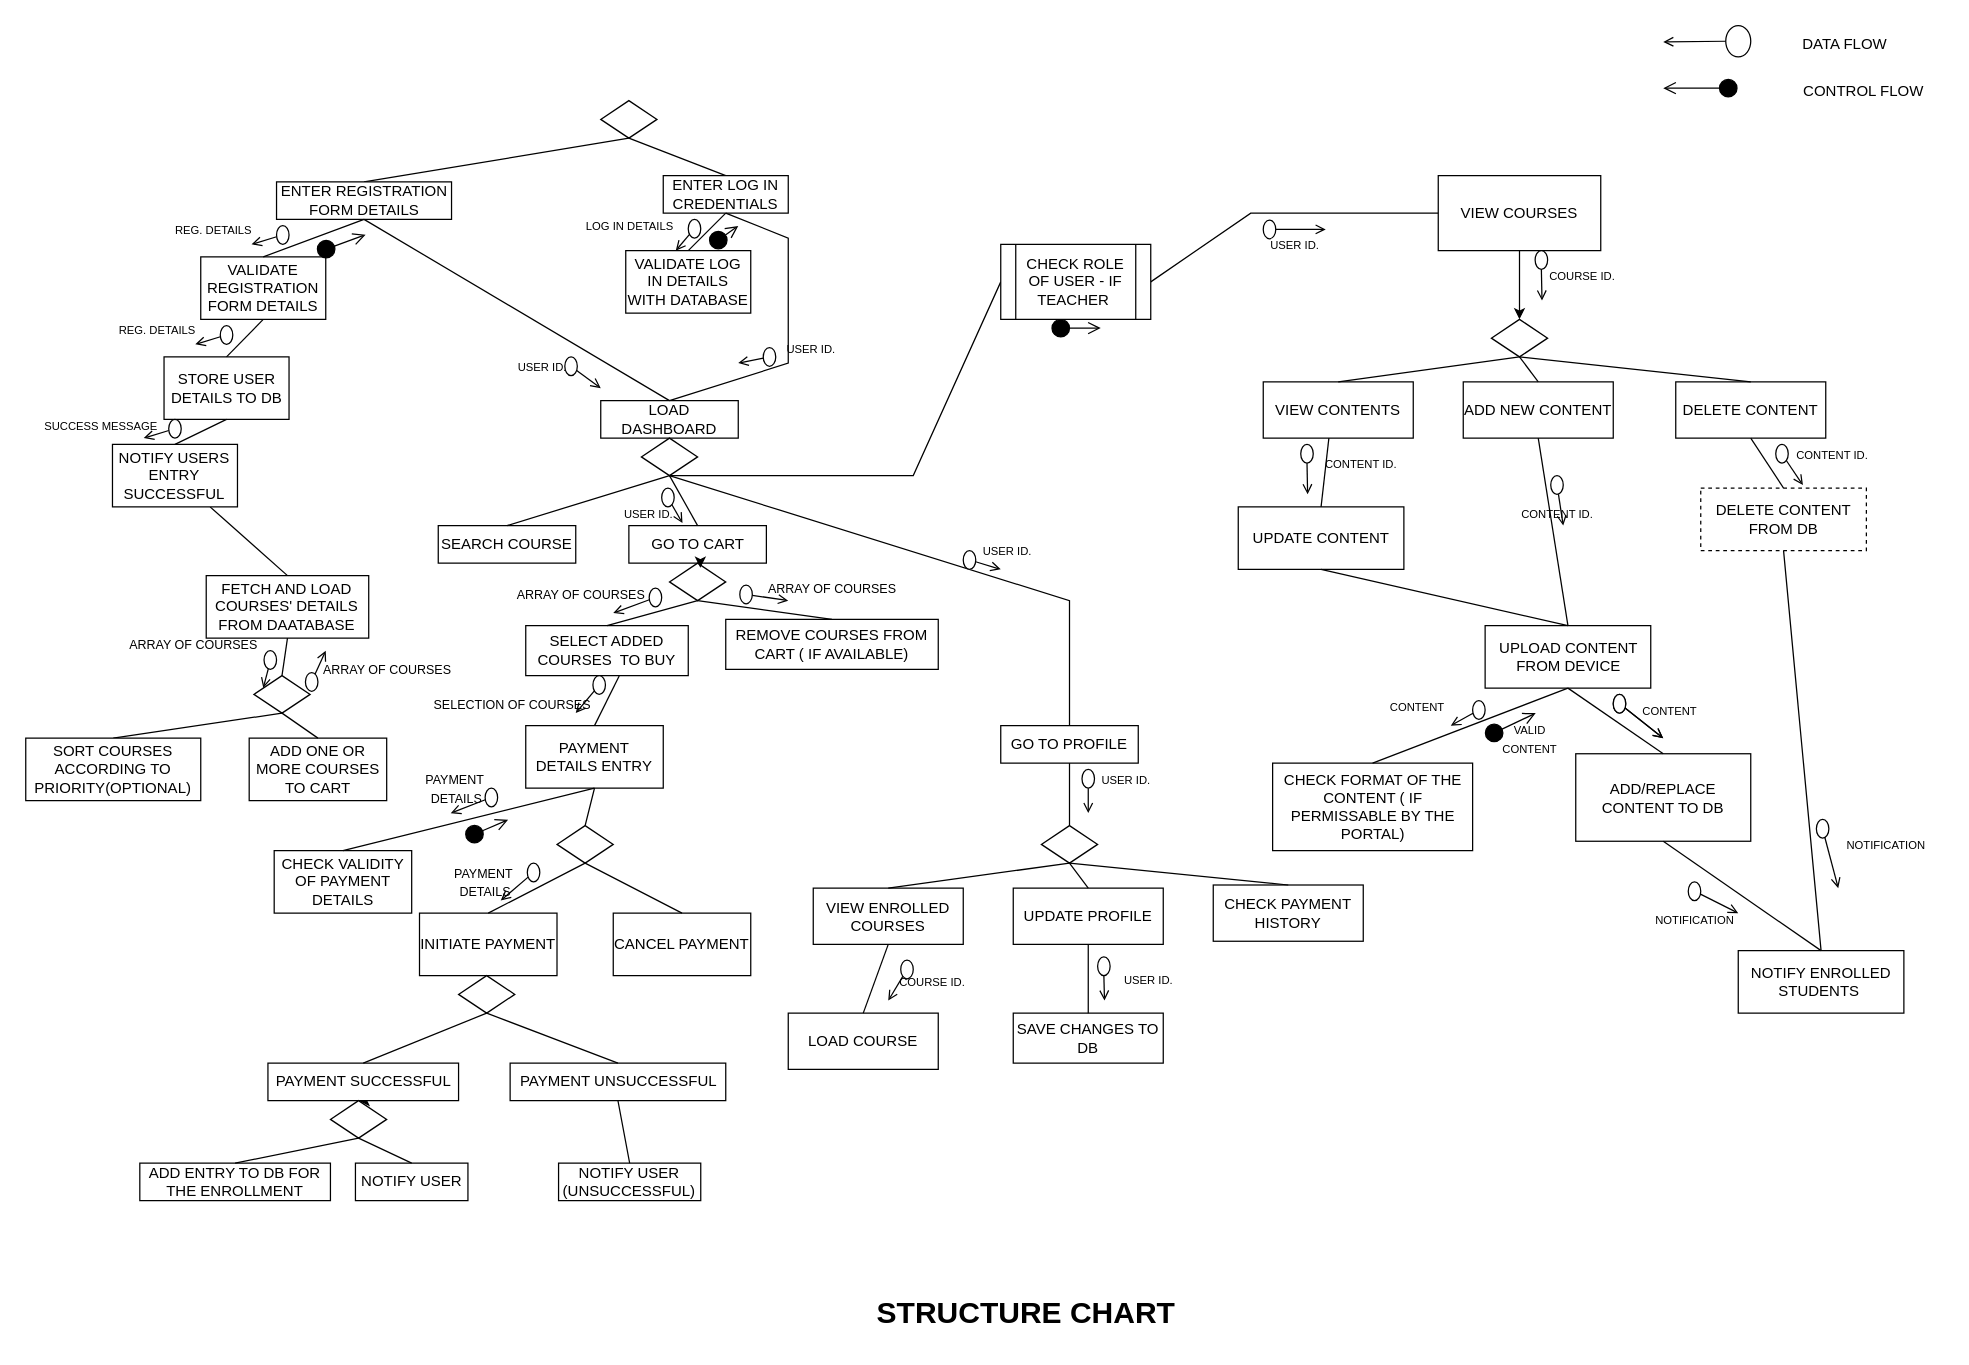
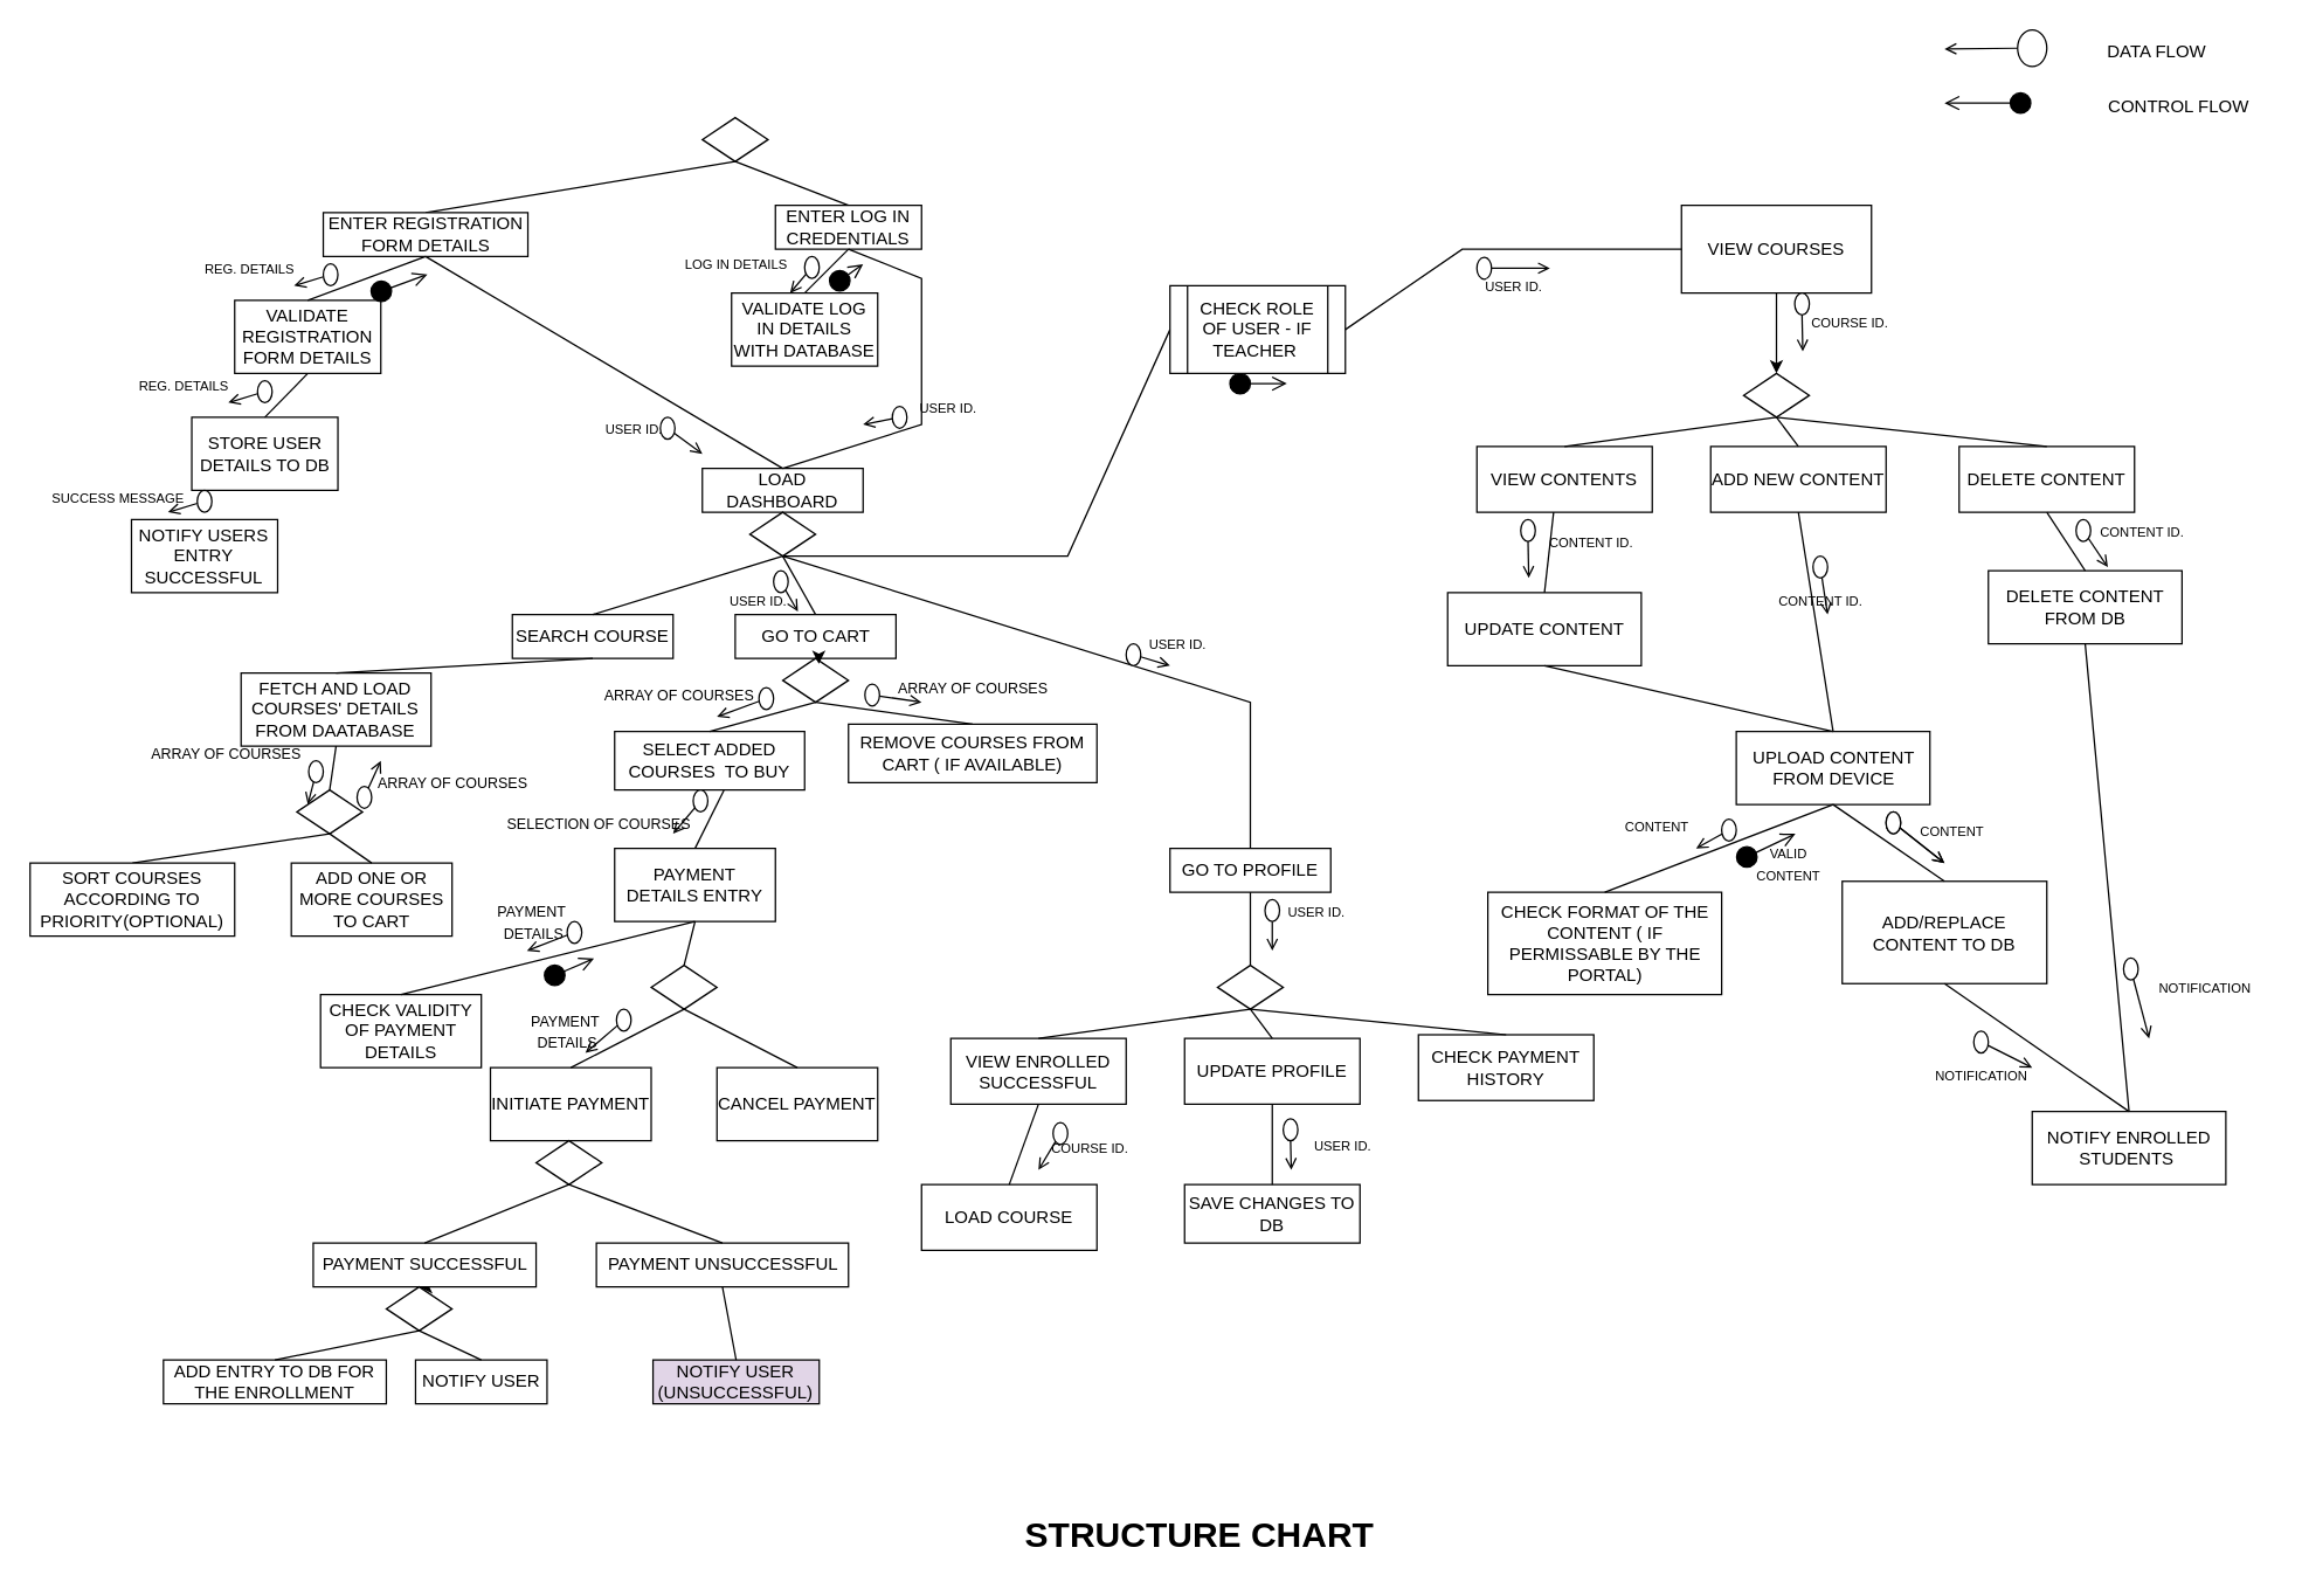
- <mxCell id="54" value="" style="endArrow=none;html=1;rounded=0;entryX=0.5;entryY=1;entryDx=0;entryDy=0;exitX=0.5;exitY=0;exitDx=0;exitDy=0;" edge="1" parent="1" source="53" target="22"><mxGeometry width="50" height="50" relative="1" as="geometry"><mxPoint x="190.63" y="295" as="sourcePoint" /><mxPoint x="240.63" y="265" as="targetPoint" /></mxGeometry></mxCell>
- <mxCell id="95" value="DELETE CONTENT FROM DB" style="rounded=0;whiteSpace=wrap;html=1;dashed=1;" vertex="1" parent="1"><mxGeometry x="1360" y="390" width="132.5" height="50" as="geometry" /></mxCell>
+ <mxCell id="95" value="DELETE CONTENT FROM DB" style="rounded=0;whiteSpace=wrap;html=1;" vertex="1" parent="1"><mxGeometry x="1360" y="390" width="132.5" height="50" as="geometry" /></mxCell>
- <mxCell id="35" value="" style="endArrow=none;html=1;rounded=0;exitX=0.5;exitY=0;exitDx=0;exitDy=0;" edge="1" parent="1" source="19" target="53"><mxGeometry width="50" height="50" relative="1" as="geometry"><mxPoint x="260" y="480" as="sourcePoint" /><mxPoint x="390" y="450" as="targetPoint" /></mxGeometry></mxCell>
+ <mxCell id="35" value="" style="endArrow=none;html=1;rounded=0;exitX=0.5;exitY=0;exitDx=0;exitDy=0;entryX=0.5;entryY=1;entryDx=0;entryDy=0;" edge="1" parent="1" source="19" target="16"><mxGeometry width="50" height="50" relative="1" as="geometry"><mxPoint x="260" y="480" as="sourcePoint" /><mxPoint x="390" y="450" as="targetPoint" /></mxGeometry></mxCell>
- <mxCell id="64" value="VIEW ENROLLED COURSES&lt;br&gt;" style="rounded=0;whiteSpace=wrap;html=1;" vertex="1" parent="1"><mxGeometry x="650" y="710" width="120" height="45" as="geometry" /></mxCell>
+ <mxCell id="64" value="VIEW ENROLLED SUCCESSFUL&lt;br&gt;" style="rounded=0;whiteSpace=wrap;html=1;" vertex="1" parent="1"><mxGeometry x="650" y="710" width="120" height="45" as="geometry" /></mxCell>
- <mxCell id="58" value="NOTIFY USER (UNSUCCESSFUL)" style="rounded=0;whiteSpace=wrap;html=1;" vertex="1" parent="1"><mxGeometry x="446.25" y="930" width="113.75" height="30" as="geometry" /></mxCell>
+ <mxCell id="58" value="NOTIFY USER (UNSUCCESSFUL)" style="rounded=0;whiteSpace=wrap;html=1;fillColor=#e1d5e7;" vertex="1" parent="1"><mxGeometry x="446.25" y="930" width="113.75" height="30" as="geometry" /></mxCell>
